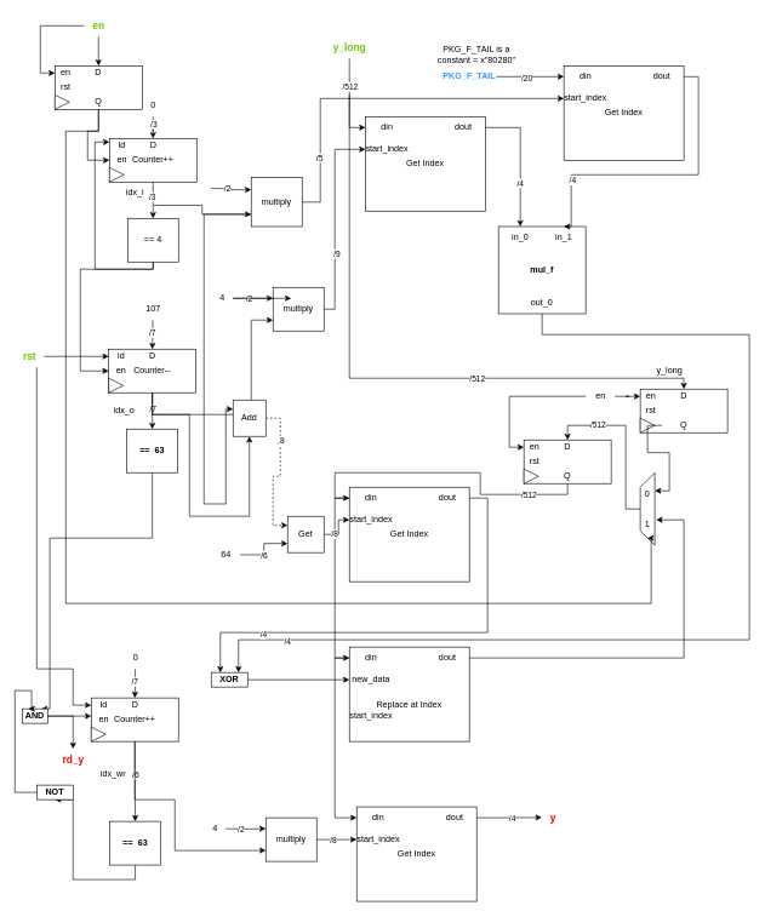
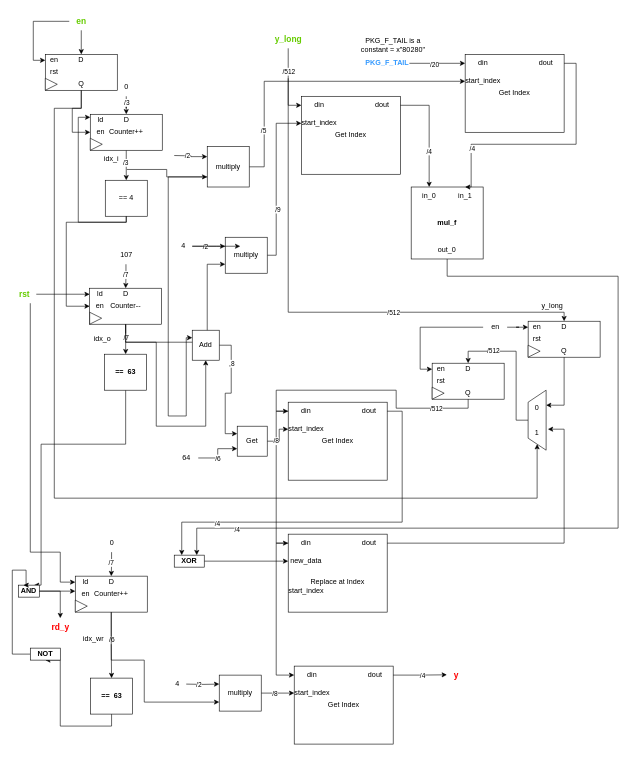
- <mxCell id="93" style="edgeStyle=orthogonalEdgeStyle;rounded=0;orthogonalLoop=1;jettySize=auto;html=1;entryX=0;entryY=0.25;entryDx=0;entryDy=0;dashed=1;" edge="1" parent="1" source="95" target="98"><mxGeometry relative="1" as="geometry" /></mxCell>
+ <mxCell id="93" style="edgeStyle=orthogonalEdgeStyle;rounded=0;orthogonalLoop=1;jettySize=auto;html=1;entryX=0;entryY=0.25;entryDx=0;entryDy=0;" edge="1" parent="1" source="95" target="98"><mxGeometry relative="1" as="geometry" /></mxCell>
- <mxCell id="114" value="0&lt;br&gt;&lt;br&gt;&lt;br&gt;1" style="shape=trapezoid;perimeter=trapezoidPerimeter;whiteSpace=wrap;html=1;fixedSize=1;direction=north;" vertex="1" parent="1"><mxGeometry x="880" y="650" width="20" height="100" as="geometry" /></mxCell>
+ <mxCell id="114" value="0&lt;br&gt;&lt;br&gt;&lt;br&gt;1" style="shape=trapezoid;perimeter=trapezoidPerimeter;whiteSpace=wrap;html=1;fixedSize=1;direction=north;" vertex="1" parent="1"><mxGeometry x="880" y="650" width="30" height="100" as="geometry" /></mxCell>
